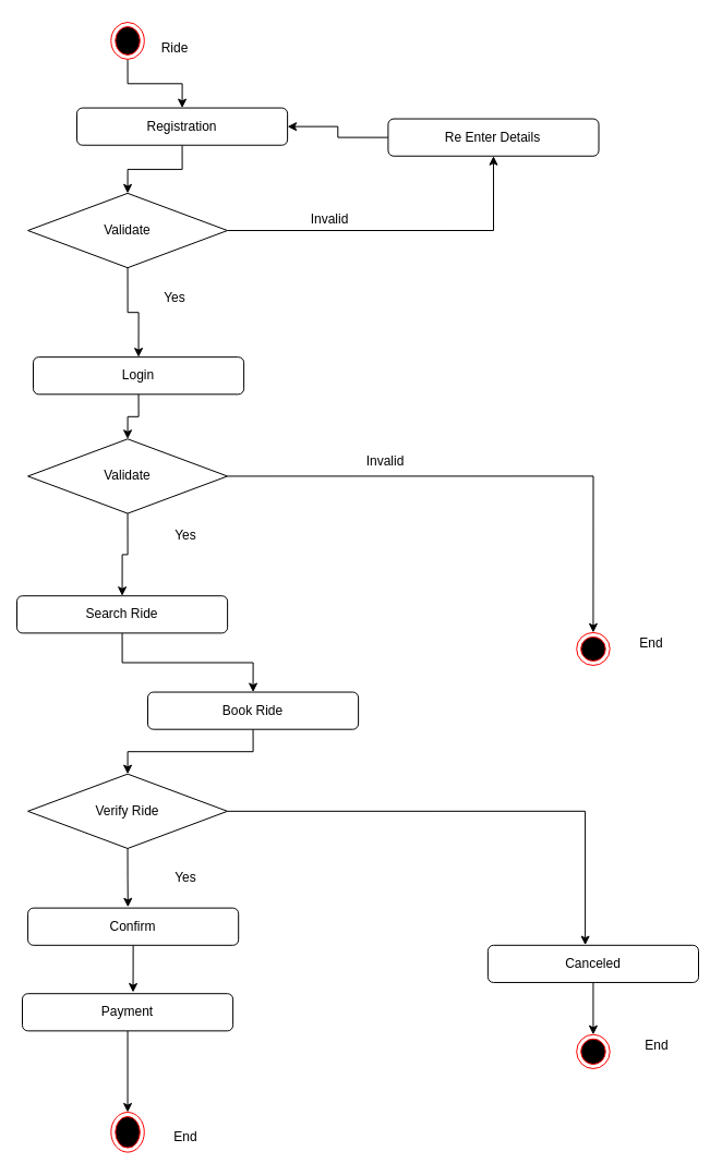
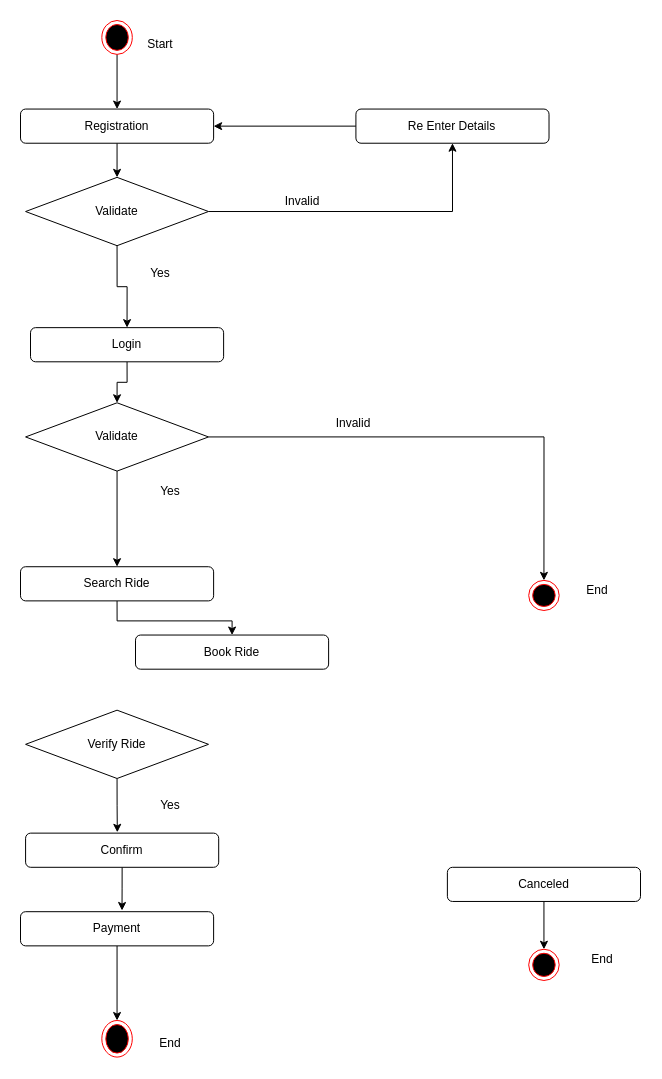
- <mxCell id="26" value="Ride" style="text;html=1;align=center;verticalAlign=middle;whiteSpace=wrap;rounded=0;" parent="1" vertex="1"><mxGeometry x="121.639" y="30" width="76.23" height="27.324" as="geometry" /></mxCell>
+ <mxCell id="26" value="Start" style="text;html=1;align=center;verticalAlign=middle;whiteSpace=wrap;rounded=0;" parent="1" vertex="1"><mxGeometry x="121.639" y="30" width="76.23" height="27.324" as="geometry" /></mxCell>
- <mxCell id="5" value="Registration" style="rounded=1;whiteSpace=wrap;html=1;" parent="1" vertex="1"><mxGeometry x="70" y="98.556" width="193.115" height="34.155" as="geometry" /></mxCell>
+ <mxCell id="5" value="Registration" style="rounded=1;whiteSpace=wrap;html=1;" parent="1" vertex="1"><mxGeometry x="20" y="108.556" width="193.115" height="34.155" as="geometry" /></mxCell>
- <mxCell id="23" value="Search Ride" style="rounded=1;whiteSpace=wrap;html=1;" parent="1" vertex="1"><mxGeometry x="15" y="546.232" width="193.115" height="34.155" as="geometry" /></mxCell>
+ <mxCell id="23" value="Search Ride" style="rounded=1;whiteSpace=wrap;html=1;" parent="1" vertex="1"><mxGeometry x="20" y="566.232" width="193.115" height="34.155" as="geometry" /></mxCell>
- <mxCell id="24" style="edgeStyle=orthogonalEdgeStyle;rounded=0;orthogonalLoop=1;jettySize=auto;html=1;exitX=0.5;exitY=1;exitDx=0;exitDy=0;entryX=0.5;entryY=0;entryDx=0;entryDy=0;" parent="1" source="25" target="21" edge="1"><mxGeometry relative="1" as="geometry" /></mxCell>
- <mxCell id="19" style="edgeStyle=orthogonalEdgeStyle;rounded=0;orthogonalLoop=1;jettySize=auto;html=1;exitX=1;exitY=0.5;exitDx=0;exitDy=0;entryX=0.462;entryY=-0.005;entryDx=0;entryDy=0;entryPerimeter=0;" parent="1" source="21" target="10" edge="1"><mxGeometry relative="1" as="geometry"><mxPoint x="548.525" y="866.796" as="targetPoint" /></mxGeometry></mxCell>
